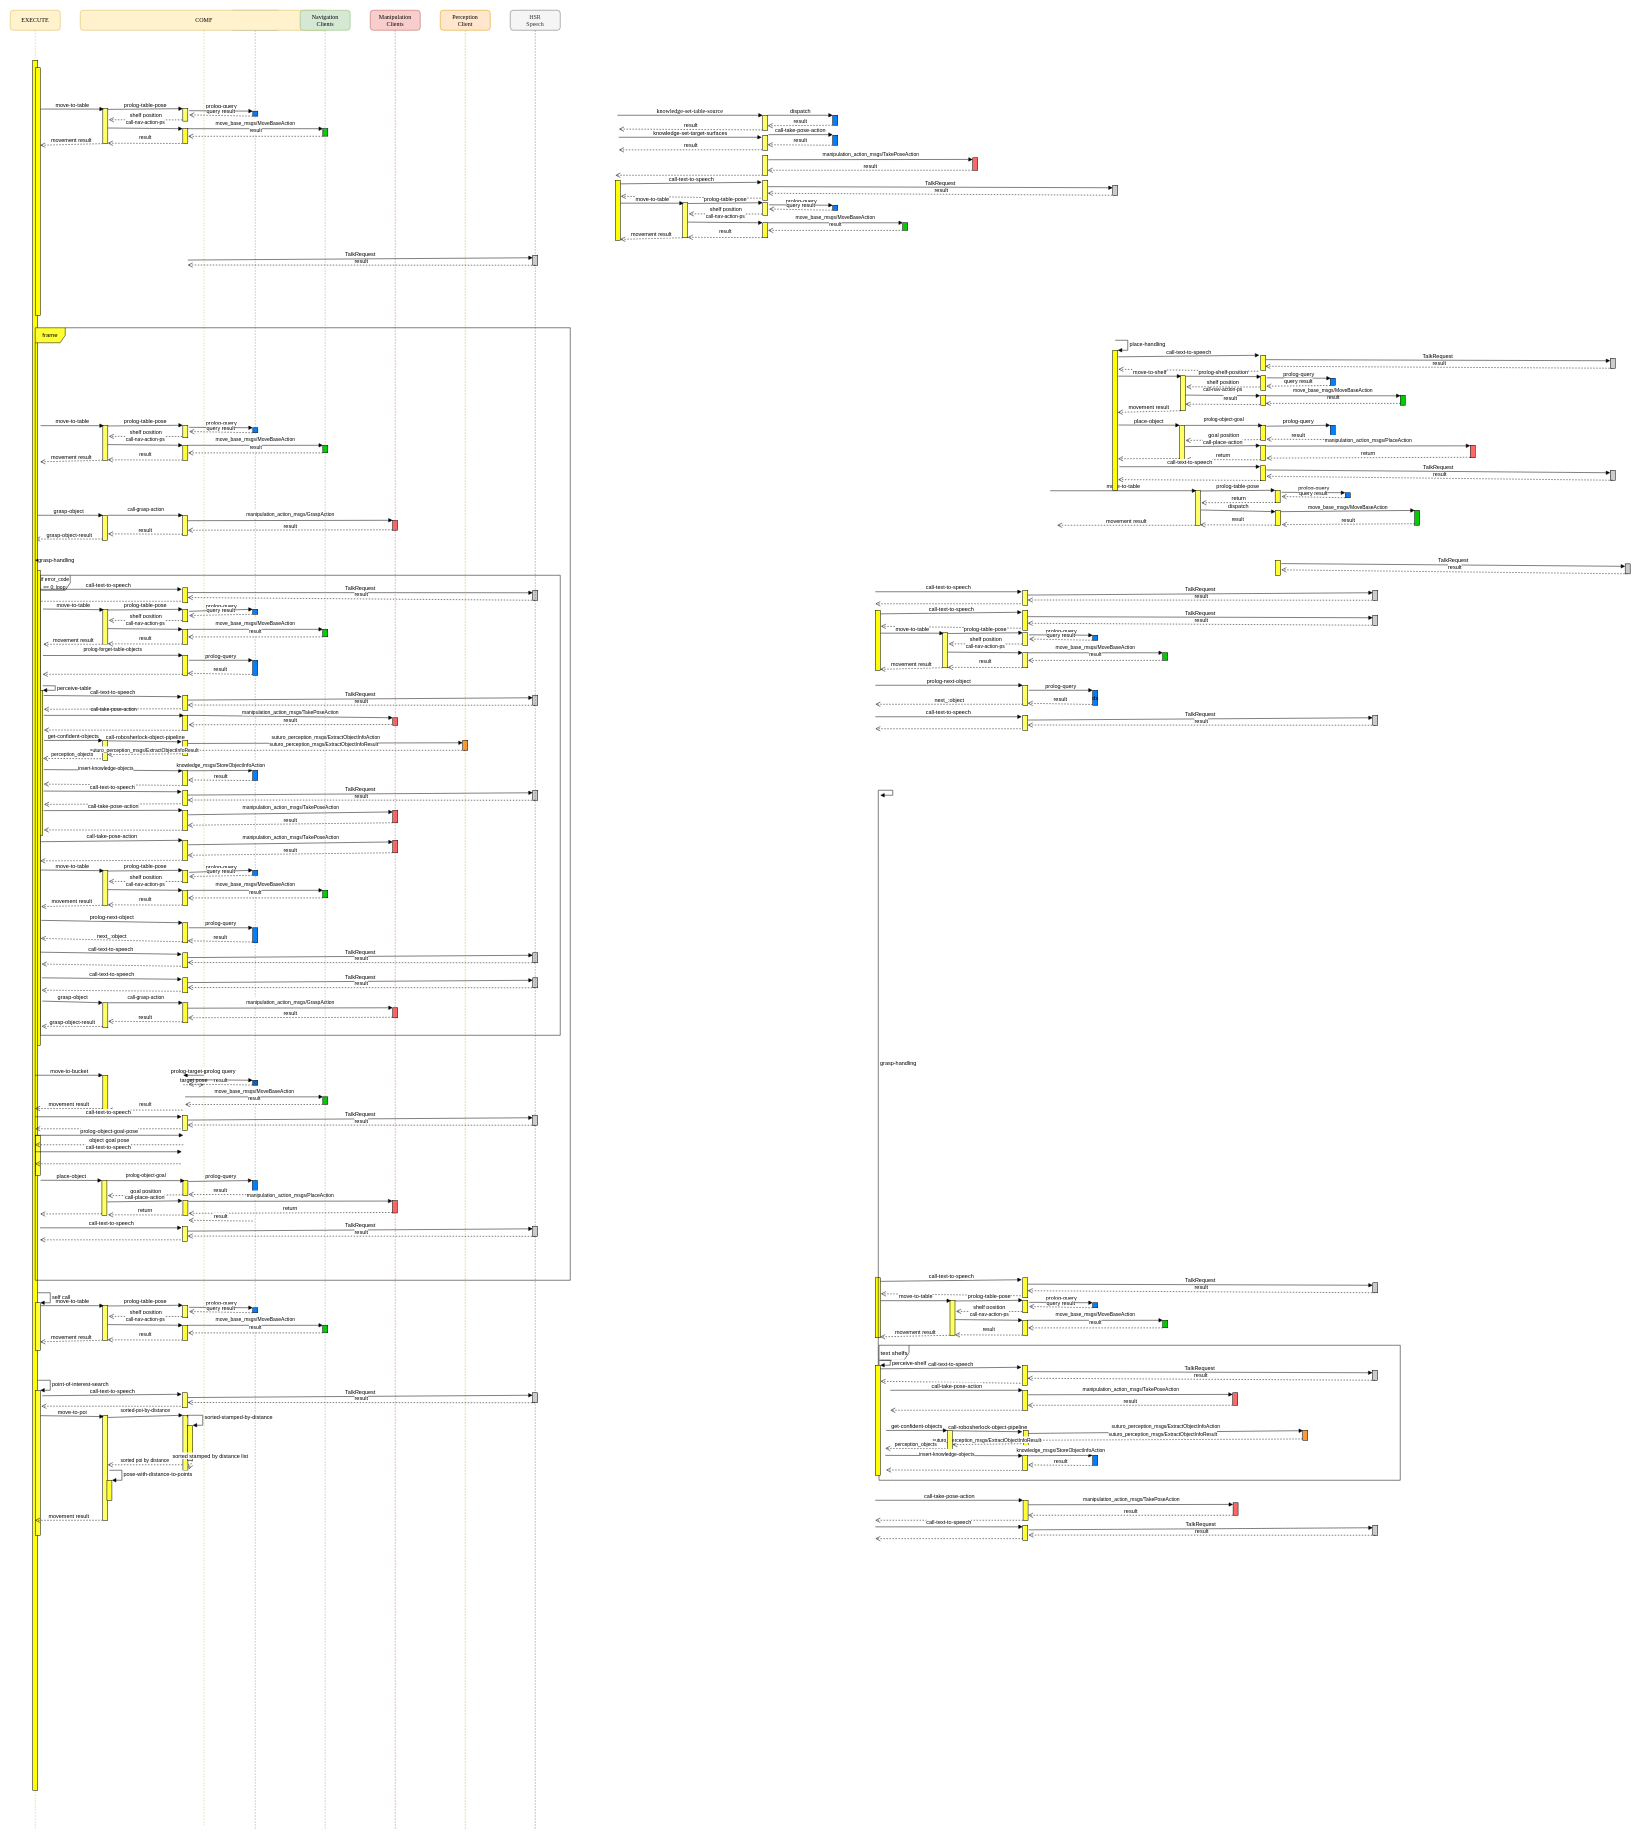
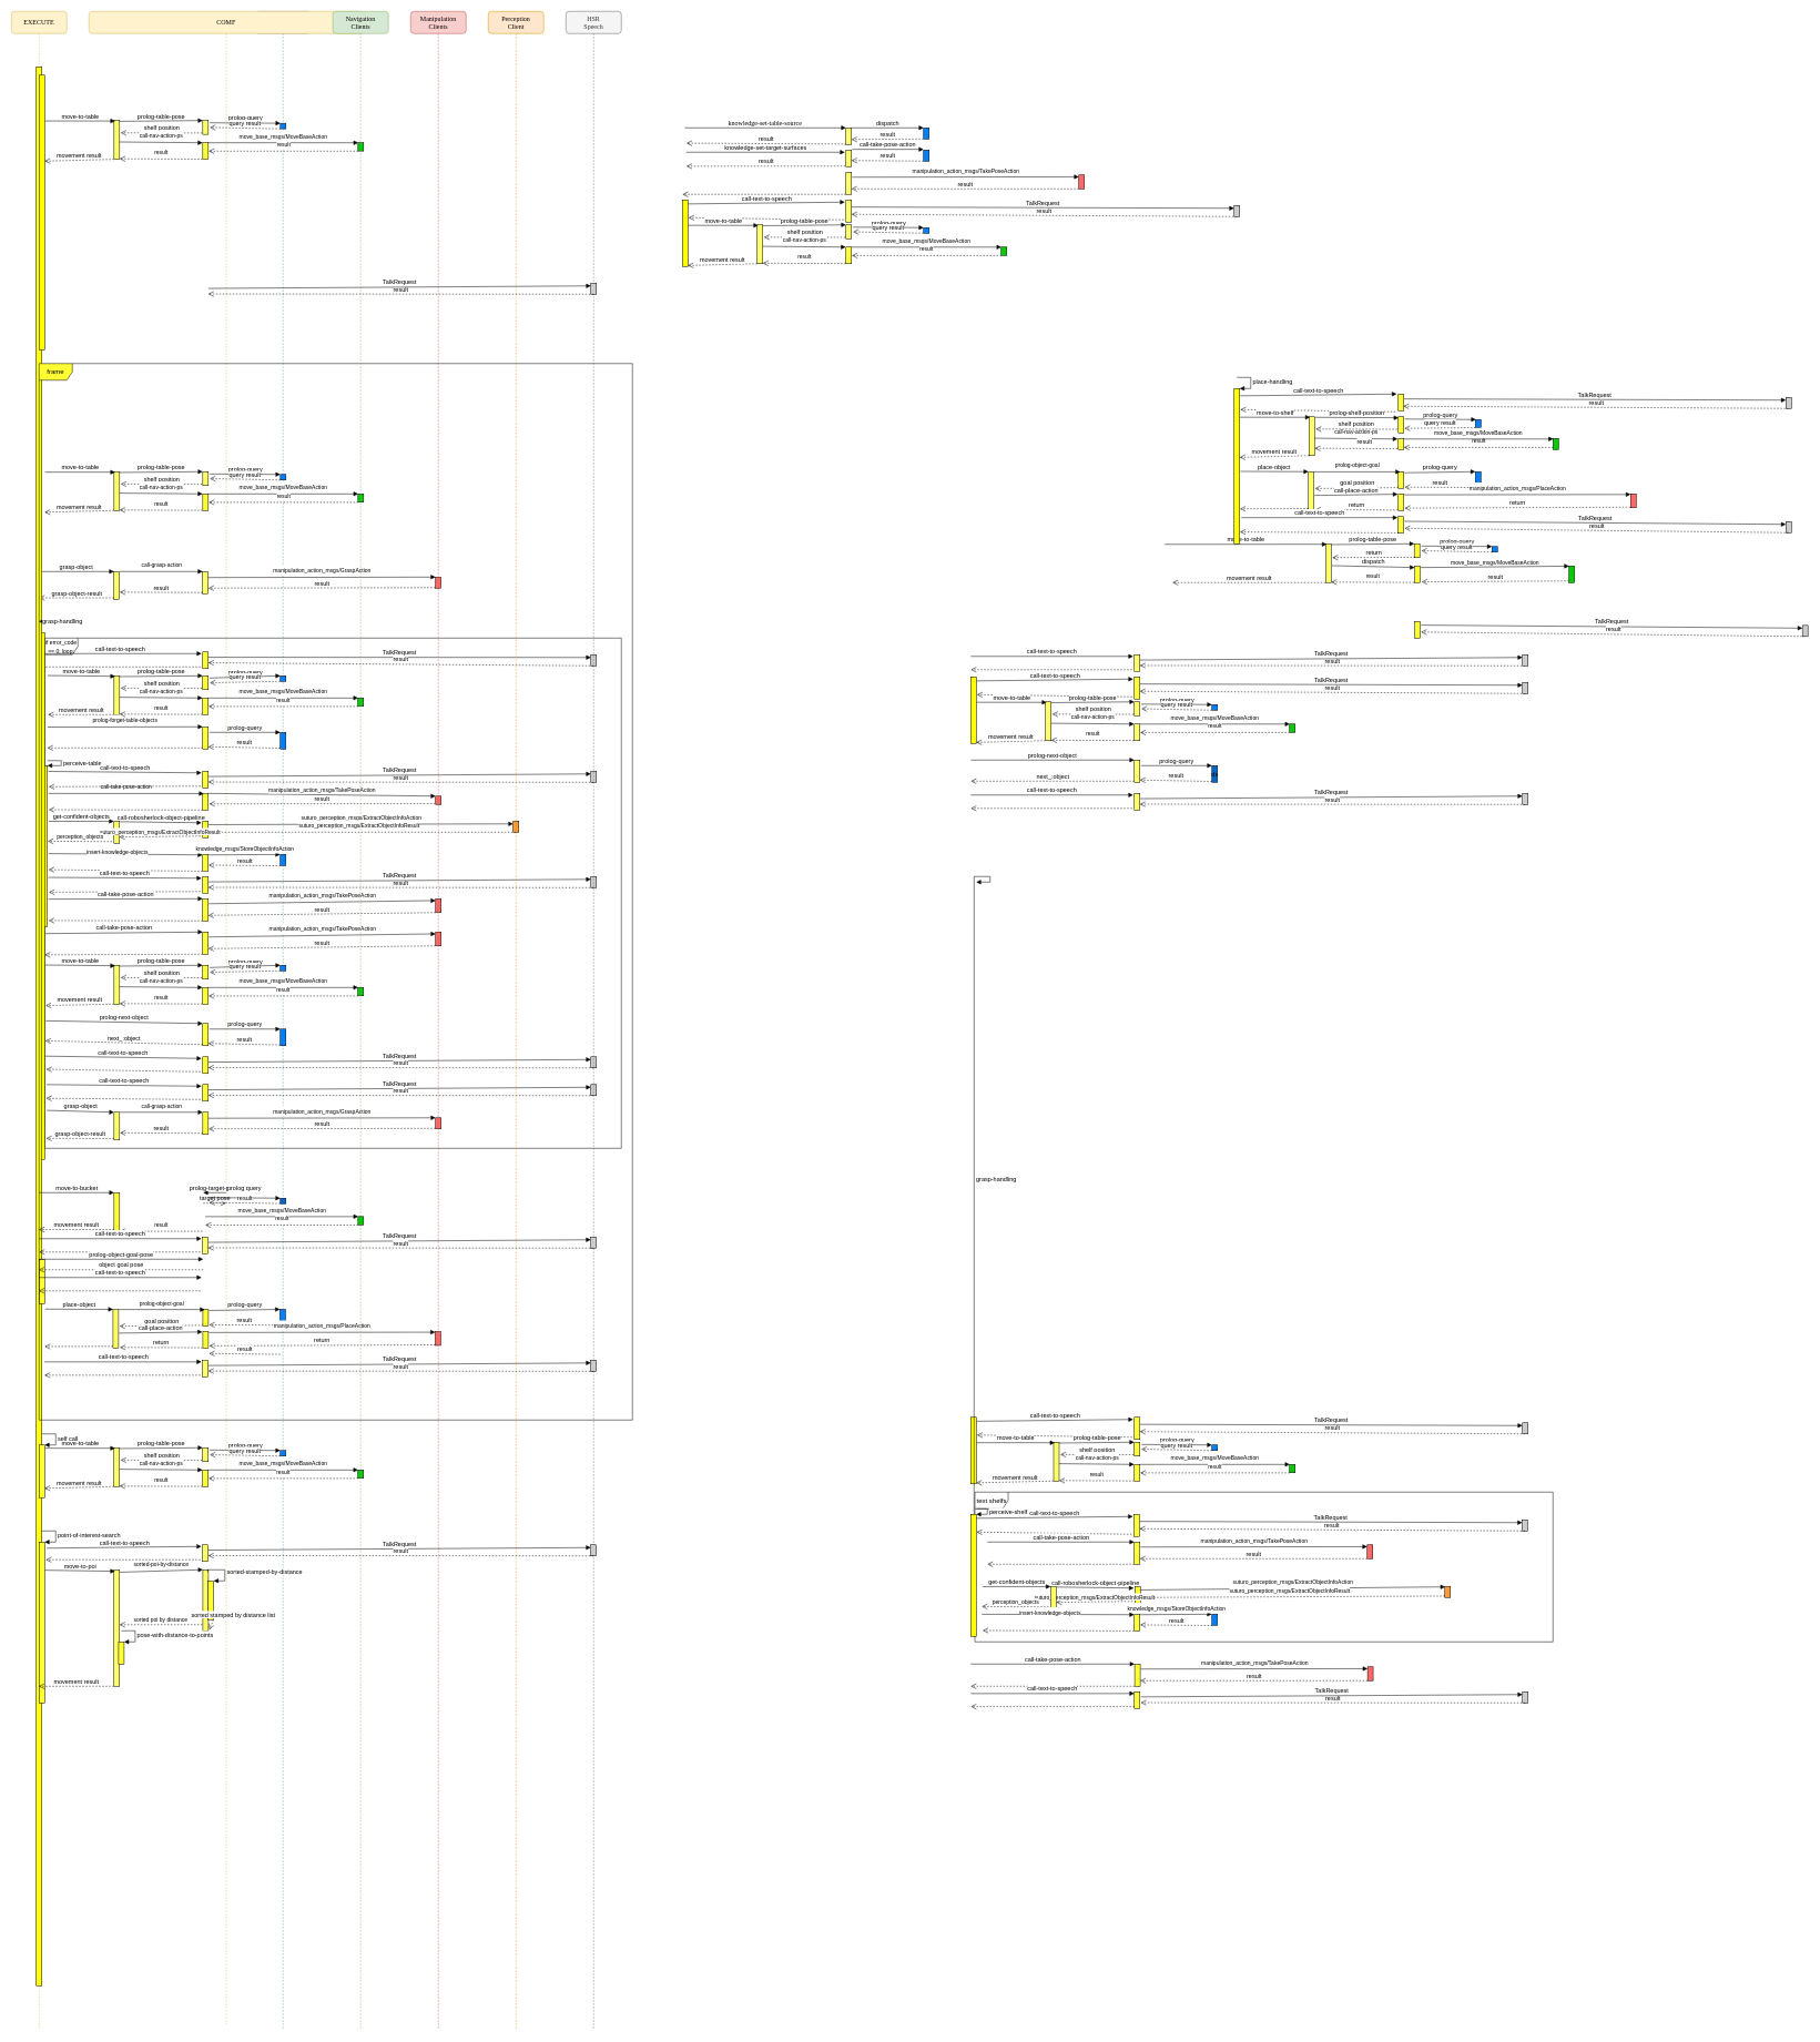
- <mxCell id="253" value="ds" style="html=1;points=[];perimeter=orthogonalPerimeter;fillColor=#007FFF;" parent="1" vertex="1"><mxGeometry x="2185" y="1380" width="10" height="30" as="geometry" /></mxCell>
+ <mxCell id="253" value="ds" style="html=1;points=[];perimeter=orthogonalPerimeter;fillColor=#0066cc;" parent="1" vertex="1"><mxGeometry x="2185" y="1380" width="10" height="30" as="geometry" /></mxCell>
